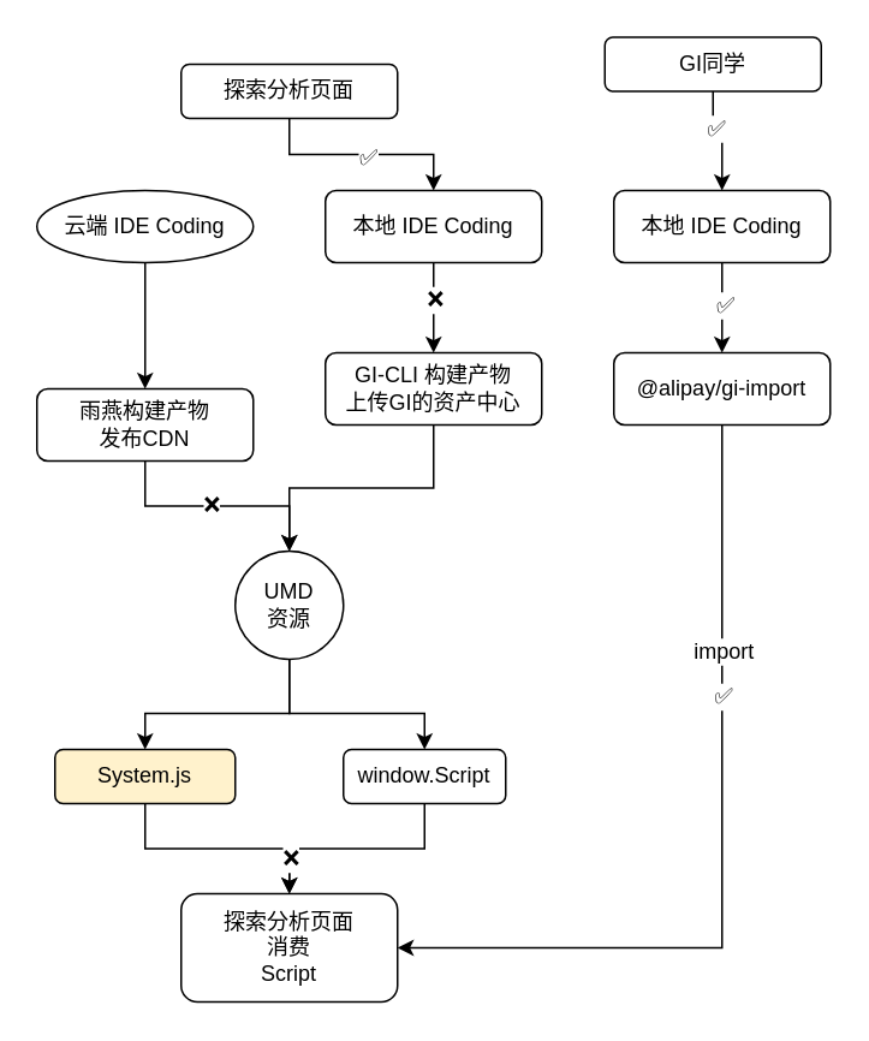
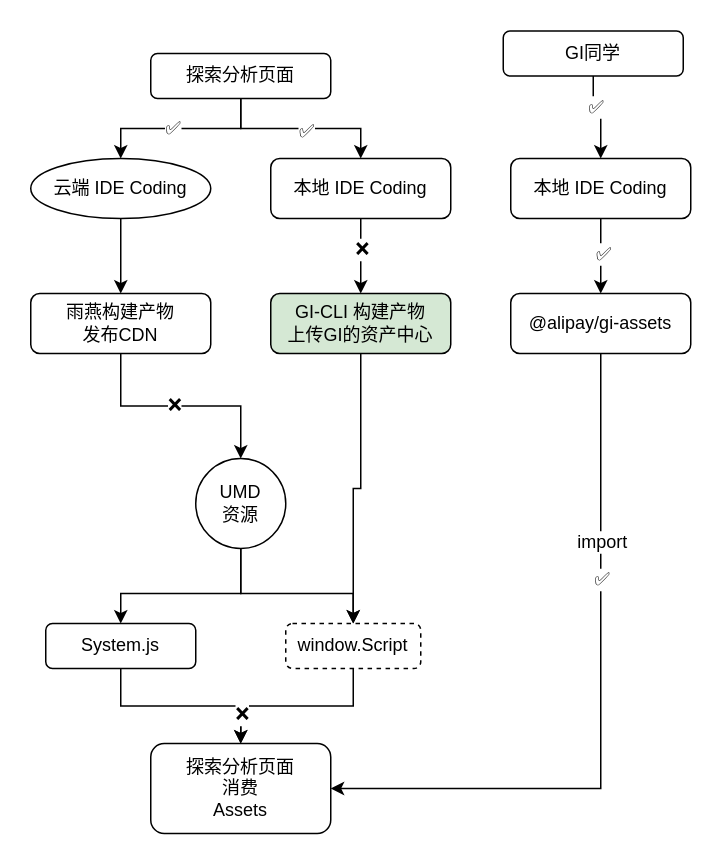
+ <mxCell id="27" style="edgeStyle=orthogonalEdgeStyle;rounded=0;orthogonalLoop=1;jettySize=auto;html=1;entryX=0.5;entryY=0;entryDx=0;entryDy=0;" edge="1" parent="1" source="32" target="3"><mxGeometry relative="1" as="geometry"><Array as="points"><mxPoint x="160" y="85" /><mxPoint x="80" y="85" /></Array></mxGeometry></mxCell>
+ <mxCell id="28" value="✅" style="text;html=1;resizable=0;points=[];align=center;verticalAlign=middle;labelBackgroundColor=#ffffff;" vertex="1" connectable="0" parent="27"><mxGeometry x="0.103" y="-1" relative="1" as="geometry"><mxPoint as="offset" /></mxGeometry></mxCell>
- <mxCell id="10" value="GI-CLI 构建产物&lt;br&gt;上传GI的资产中心" style="rounded=1;whiteSpace=wrap;html=1;" parent="1" vertex="1"><mxGeometry x="180" y="195" width="120" height="40" as="geometry" /></mxCell>
+ <mxCell id="10" value="GI-CLI 构建产物&lt;br&gt;上传GI的资产中心" style="rounded=1;whiteSpace=wrap;html=1;fillColor=#d5e8d4;" parent="1" vertex="1"><mxGeometry x="180" y="195" width="120" height="40" as="geometry" /></mxCell>
- <mxCell id="26" value="@alipay/gi-import" style="rounded=1;whiteSpace=wrap;html=1;" vertex="1" parent="1"><mxGeometry x="340" y="195" width="120" height="40" as="geometry" /></mxCell>
+ <mxCell id="26" value="@alipay/gi-assets" style="rounded=1;whiteSpace=wrap;html=1;" vertex="1" parent="1"><mxGeometry x="340" y="195" width="120" height="40" as="geometry" /></mxCell>
- <mxCell id="6" value="雨燕构建产物&lt;br&gt;发布CDN" style="rounded=1;whiteSpace=wrap;html=1;" parent="1" vertex="1"><mxGeometry x="20" y="215" width="120" height="40" as="geometry" /></mxCell>
+ <mxCell id="6" value="雨燕构建产物&lt;br&gt;发布CDN" style="rounded=1;whiteSpace=wrap;html=1;" parent="1" vertex="1"><mxGeometry x="20" y="195" width="120" height="40" as="geometry" /></mxCell>
- <mxCell id="9" style="edgeStyle=orthogonalEdgeStyle;rounded=0;orthogonalLoop=1;jettySize=auto;html=1;entryX=0.5;entryY=0;entryDx=0;entryDy=0;" parent="1" source="10" target="13" edge="1"><mxGeometry relative="1" as="geometry" /></mxCell>
+ <mxCell id="9" style="edgeStyle=orthogonalEdgeStyle;rounded=0;orthogonalLoop=1;jettySize=auto;html=1;" parent="1" source="10" target="18" edge="1"><mxGeometry relative="1" as="geometry" /></mxCell>
- <mxCell id="15" value="System.js" style="rounded=1;whiteSpace=wrap;html=1;fillColor=#fff2cc;" parent="1" vertex="1"><mxGeometry x="30" y="415" width="100" height="30" as="geometry" /></mxCell>
+ <mxCell id="15" value="System.js" style="rounded=1;whiteSpace=wrap;html=1;" parent="1" vertex="1"><mxGeometry x="30" y="415" width="100" height="30" as="geometry" /></mxCell>
- <mxCell id="18" value="window.Script" style="rounded=1;whiteSpace=wrap;html=1;" parent="1" vertex="1"><mxGeometry x="190" y="415" width="90" height="30" as="geometry" /></mxCell>
+ <mxCell id="18" value="window.Script" style="rounded=1;whiteSpace=wrap;html=1;dashed=1;" parent="1" vertex="1"><mxGeometry x="190" y="415" width="90" height="30" as="geometry" /></mxCell>
- <mxCell id="19" value="探索分析页面&lt;br&gt;消费&lt;br&gt;Script" style="rounded=1;whiteSpace=wrap;html=1;" vertex="1" parent="1"><mxGeometry x="100" y="495" width="120" height="60" as="geometry" /></mxCell>
+ <mxCell id="19" value="探索分析页面&lt;br&gt;消费&lt;br&gt;Assets" style="rounded=1;whiteSpace=wrap;html=1;" vertex="1" parent="1"><mxGeometry x="100" y="495" width="120" height="60" as="geometry" /></mxCell>
